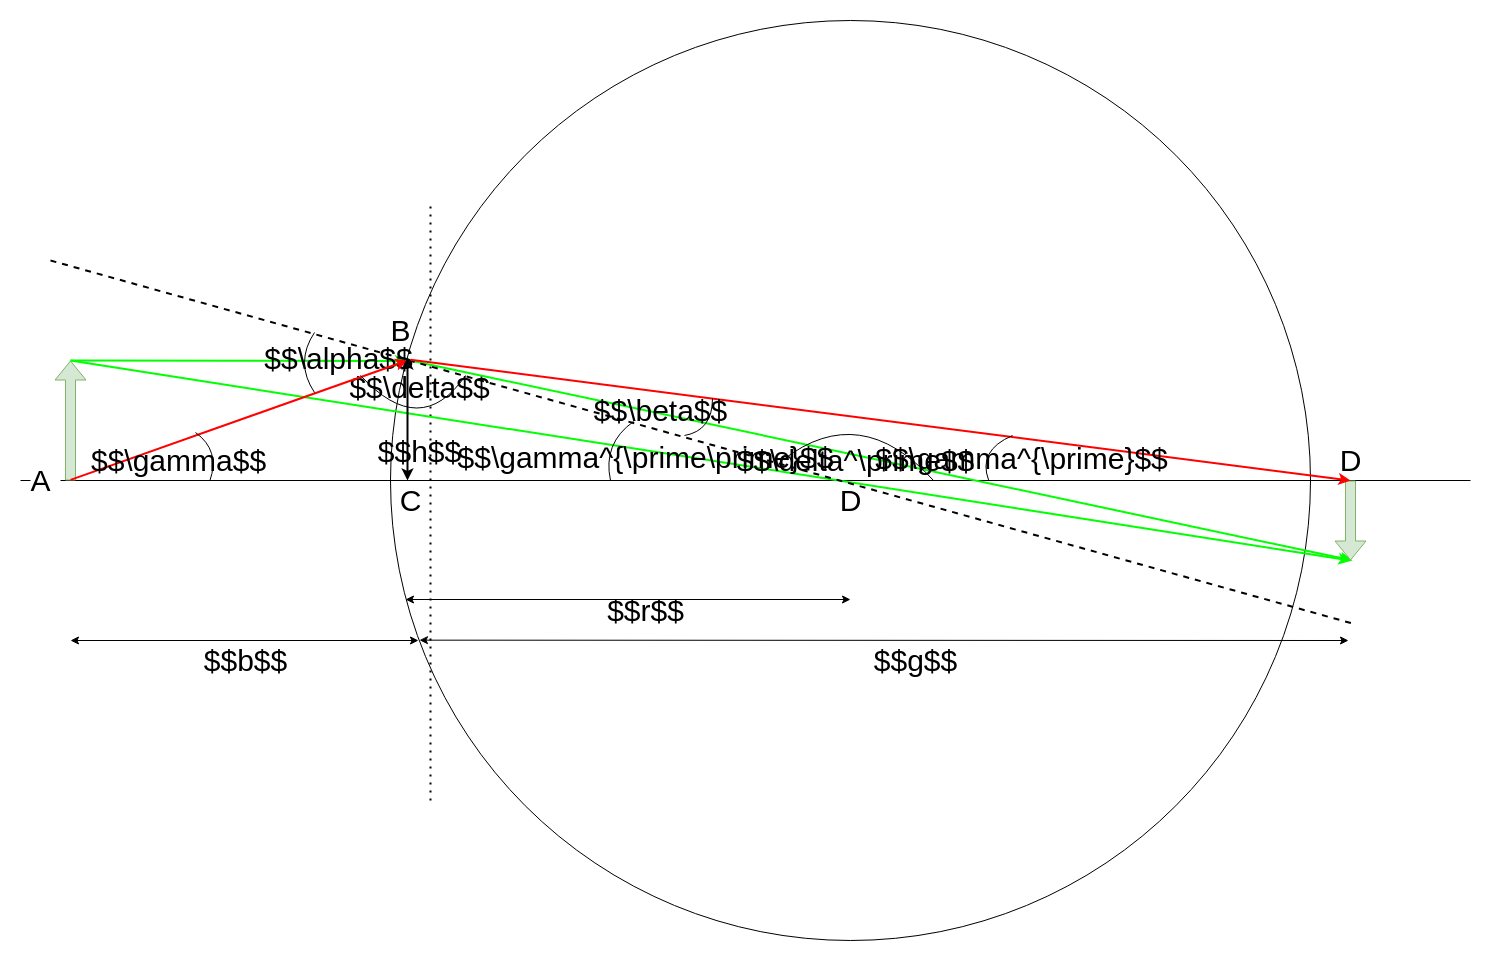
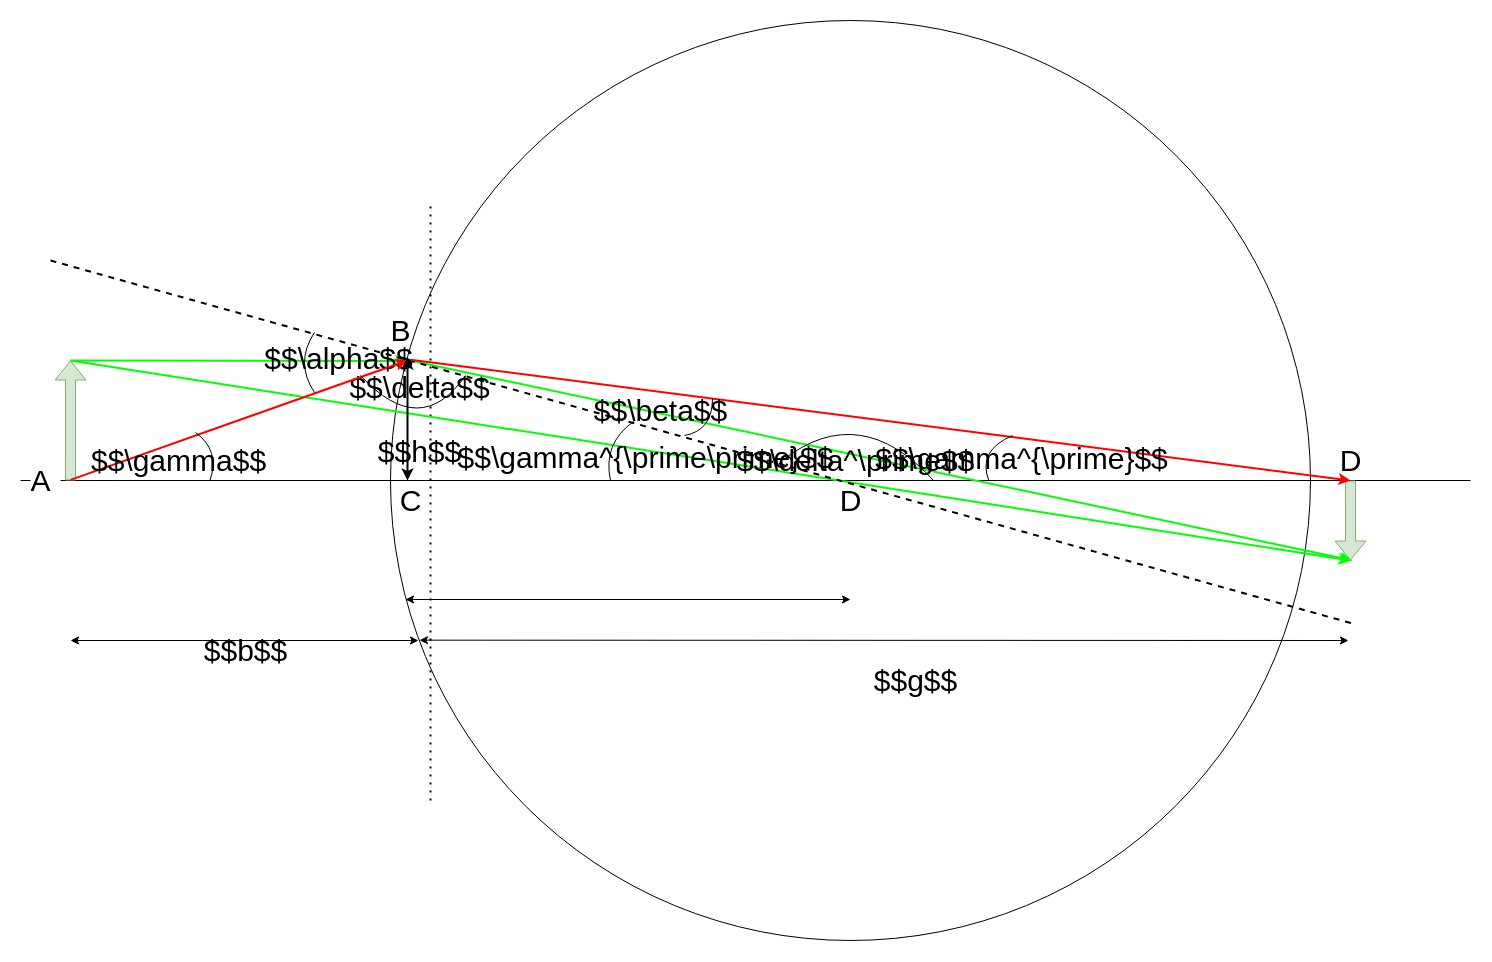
- <mxCell id="13" value="$$r$$" style="text;html=1;resizable=0;autosize=1;align=center;verticalAlign=middle;points=[];fillColor=none;strokeColor=none;rounded=0;fontSize=30;" vertex="1" parent="1"><mxGeometry x="600" y="590" width="90" height="40" as="geometry" /></mxCell>
- <mxCell id="14" value="$$b$$" style="text;html=1;resizable=0;autosize=1;align=center;verticalAlign=middle;points=[];fillColor=none;strokeColor=none;rounded=0;fontSize=30;" vertex="1" parent="1"><mxGeometry x="195" y="640" width="100" height="40" as="geometry" /></mxCell>
+ <mxCell id="14" value="$$b$$" style="text;html=1;resizable=0;autosize=1;align=center;verticalAlign=middle;points=[];fillColor=none;strokeColor=none;rounded=0;fontSize=30;" vertex="1" parent="1"><mxGeometry x="195" y="630" width="100" height="40" as="geometry" /></mxCell>
- <mxCell id="15" value="$$g$$" style="text;html=1;resizable=0;autosize=1;align=center;verticalAlign=middle;points=[];fillColor=none;strokeColor=none;rounded=0;fontSize=30;" vertex="1" parent="1"><mxGeometry x="865" y="640" width="100" height="40" as="geometry" /></mxCell>
+ <mxCell id="15" value="$$g$$" style="text;html=1;resizable=0;autosize=1;align=center;verticalAlign=middle;points=[];fillColor=none;strokeColor=none;rounded=0;fontSize=30;" vertex="1" parent="1"><mxGeometry x="865" y="660" width="100" height="40" as="geometry" /></mxCell>
